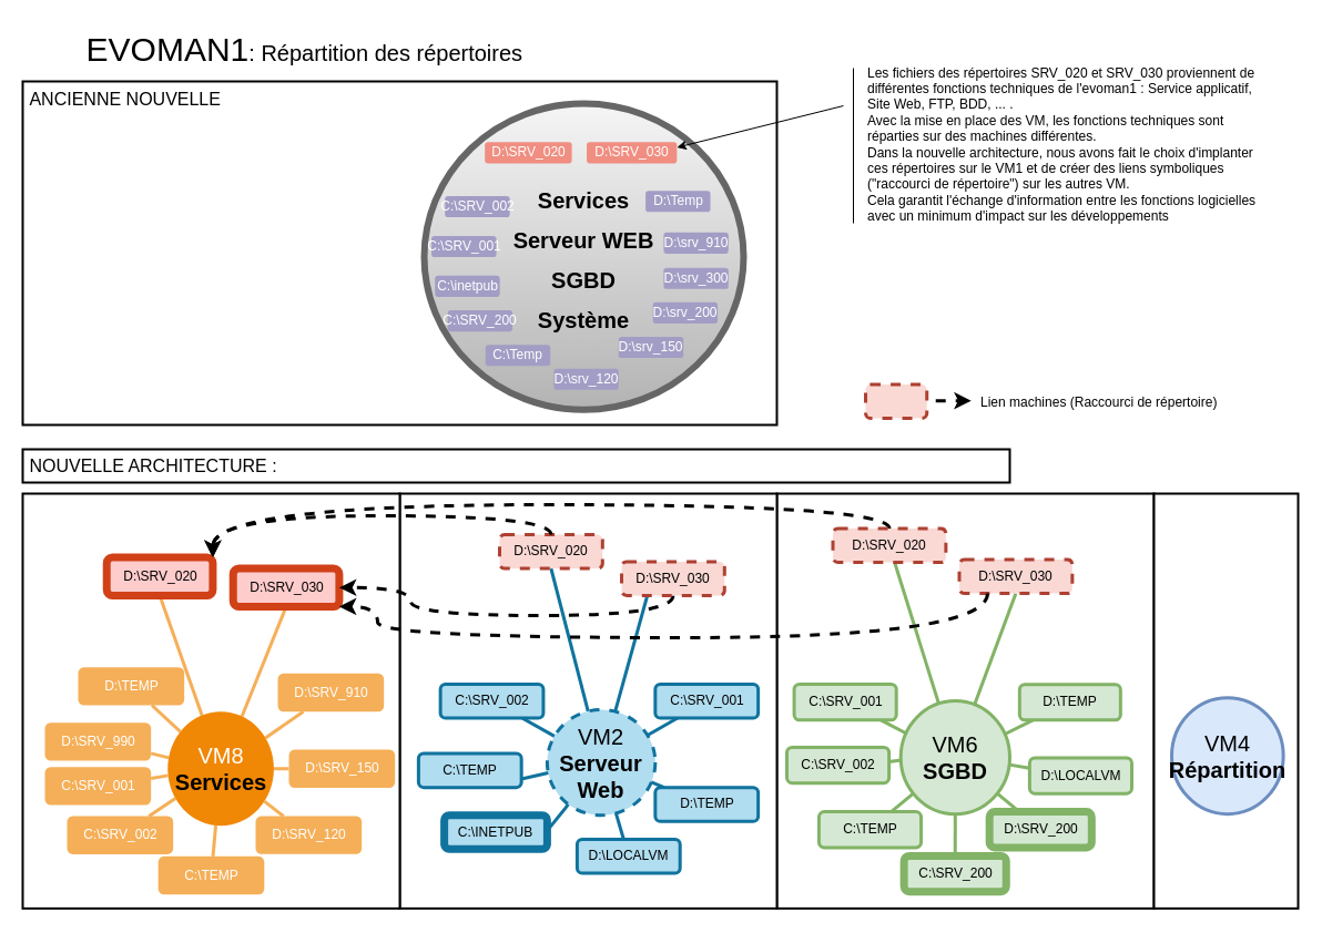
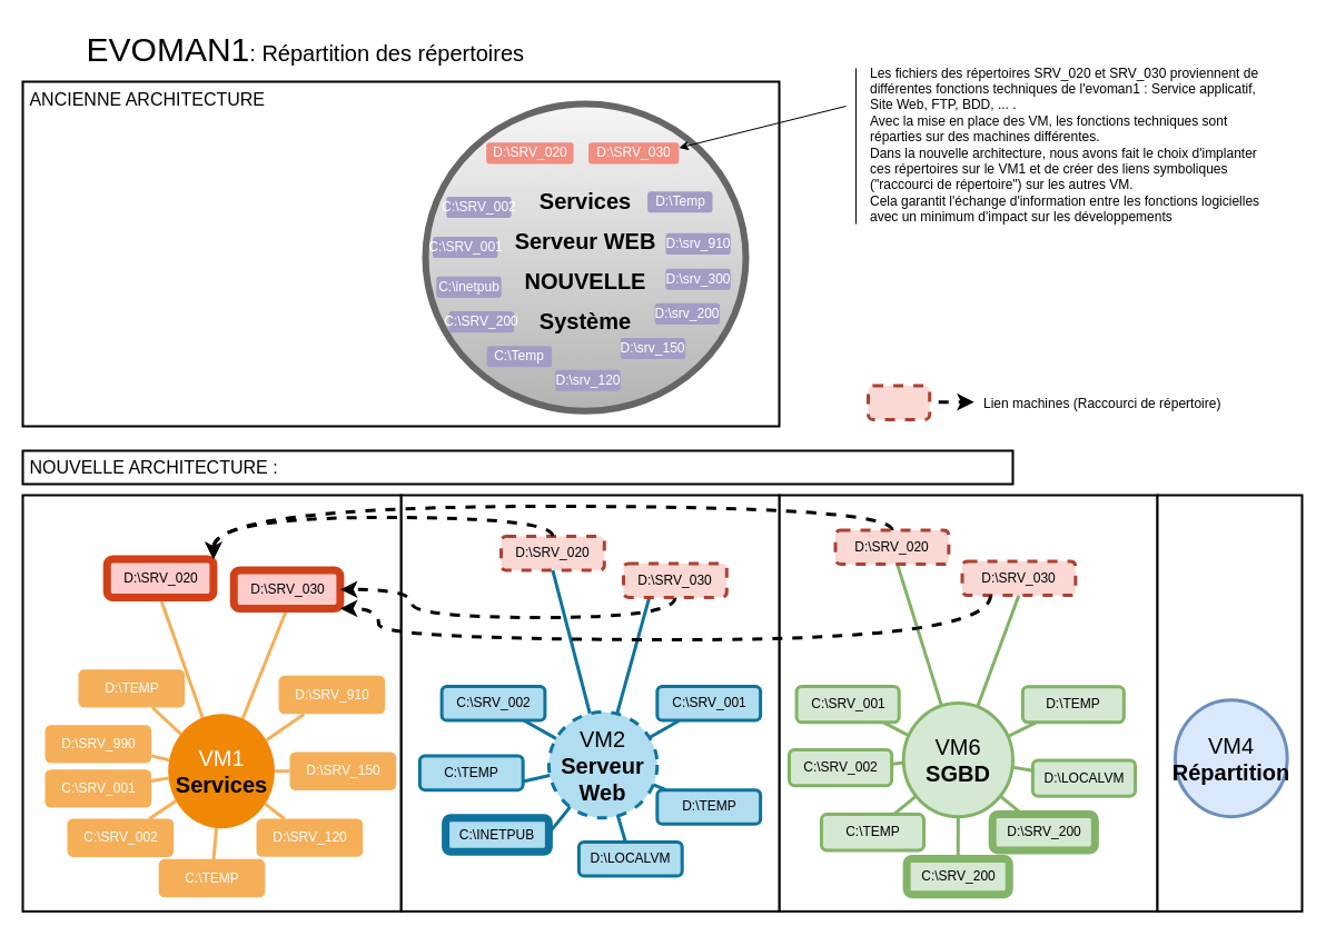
- <mxCell id="5" value="&lt;font style=&quot;font-size: 16px&quot;&gt;&amp;nbsp;ANCIENNE NOUVELLE&lt;br style=&quot;font-size: 16px&quot;&gt;&lt;/font&gt;" style="rounded=0;whiteSpace=wrap;html=1;fontColor=#000000;strokeWidth=2;align=left;verticalAlign=top;fontSize=16;" vertex="1" parent="1"><mxGeometry x="20" y="73" width="680" height="310" as="geometry" /></mxCell>
+ <mxCell id="5" value="&lt;font style=&quot;font-size: 16px&quot;&gt;&amp;nbsp;ANCIENNE ARCHITECTURE&lt;br style=&quot;font-size: 16px&quot;&gt;&lt;/font&gt;" style="rounded=0;whiteSpace=wrap;html=1;fontColor=#000000;strokeWidth=2;align=left;verticalAlign=top;fontSize=16;" vertex="1" parent="1"><mxGeometry x="20" y="73" width="680" height="310" as="geometry" /></mxCell>
- <mxCell id="9" value="&lt;font style=&quot;font-size: 20px&quot;&gt;Services&lt;br&gt;Serveur WEB&lt;br&gt;SGBD&lt;br&gt;Système&lt;br&gt;&lt;/font&gt;" style="ellipse;whiteSpace=wrap;html=1;shadow=0;fontFamily=Helvetica;fontSize=30;align=center;strokeWidth=6;fontStyle=1;gradientColor=#b3b3b3;fillColor=#f5f5f5;strokeColor=#666666;" vertex="1" parent="8"><mxGeometry width="288" height="276.369" as="geometry" /></mxCell>
+ <mxCell id="9" value="&lt;font style=&quot;font-size: 20px&quot;&gt;Services&lt;br&gt;Serveur WEB&lt;br&gt;NOUVELLE&lt;br&gt;Système&lt;br&gt;&lt;/font&gt;" style="ellipse;whiteSpace=wrap;html=1;shadow=0;fontFamily=Helvetica;fontSize=30;align=center;strokeWidth=6;fontStyle=1;gradientColor=#b3b3b3;fillColor=#f5f5f5;strokeColor=#666666;" vertex="1" parent="8"><mxGeometry width="288" height="276.369" as="geometry" /></mxCell>
- <mxCell id="37" value="VM8&lt;br&gt;&lt;b&gt;&lt;font color=&quot;#000000&quot;&gt;Services&lt;/font&gt;&lt;/b&gt;" style="ellipse;whiteSpace=wrap;html=1;shadow=0;fontFamily=Helvetica;fontSize=20;fontColor=#FFFFFF;align=center;strokeWidth=3;fillColor=#F08705;strokeColor=none;gradientColor=none;" parent="1" vertex="1"><mxGeometry x="150.731" y="641.686" width="95.681" height="103.099" as="geometry" /></mxCell>
+ <mxCell id="37" value="VM1&lt;br&gt;&lt;b&gt;&lt;font color=&quot;#000000&quot;&gt;Services&lt;/font&gt;&lt;/b&gt;" style="ellipse;whiteSpace=wrap;html=1;shadow=0;fontFamily=Helvetica;fontSize=20;fontColor=#FFFFFF;align=center;strokeWidth=3;fillColor=#F08705;strokeColor=none;gradientColor=none;" parent="1" vertex="1"><mxGeometry x="150.731" y="641.686" width="95.681" height="103.099" as="geometry" /></mxCell>
